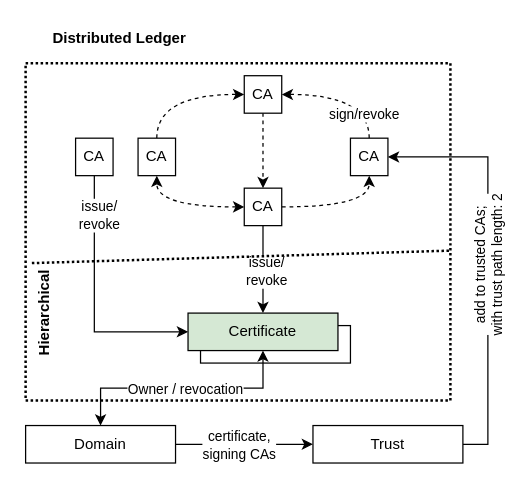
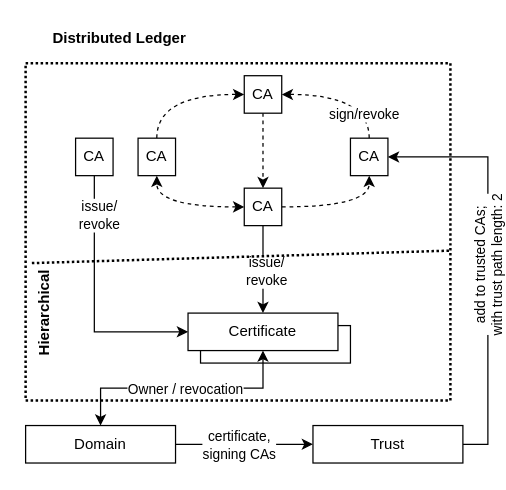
- <mxCell id="8" value="Certificate" style="rounded=0;whiteSpace=wrap;html=1;fillColor=#d5e8d4;" parent="1" vertex="1"><mxGeometry x="150" y="250" width="120" height="30" as="geometry" /></mxCell>
+ <mxCell id="8" value="Certificate" style="rounded=0;whiteSpace=wrap;html=1;" parent="1" vertex="1"><mxGeometry x="150" y="250" width="120" height="30" as="geometry" /></mxCell>
